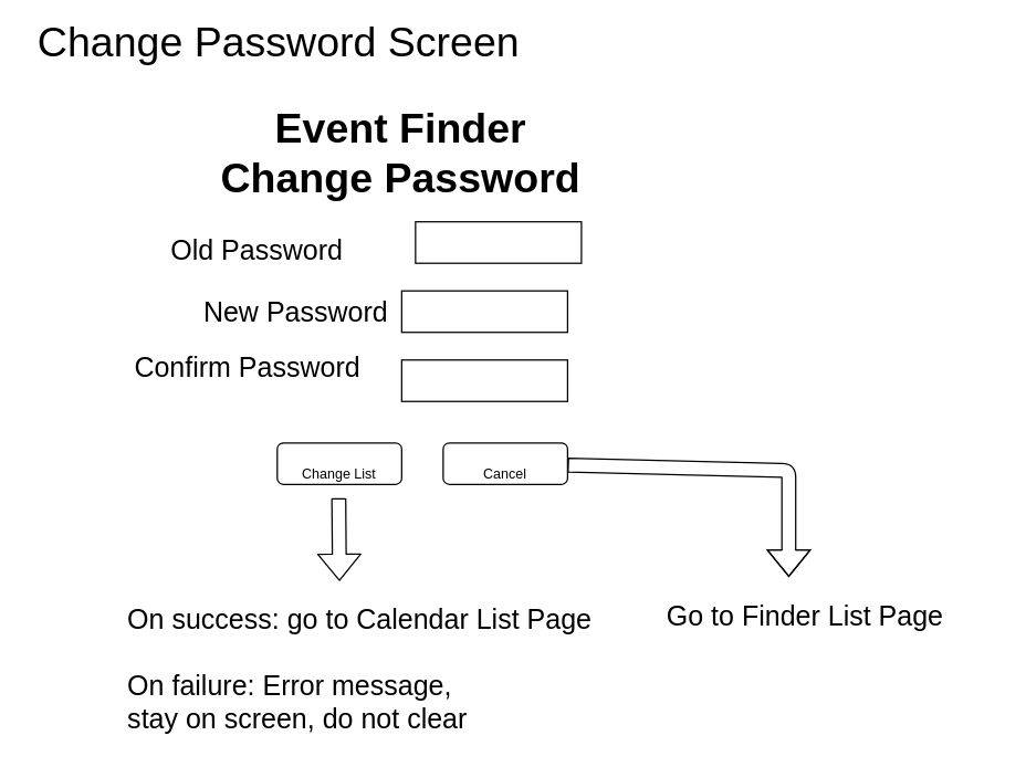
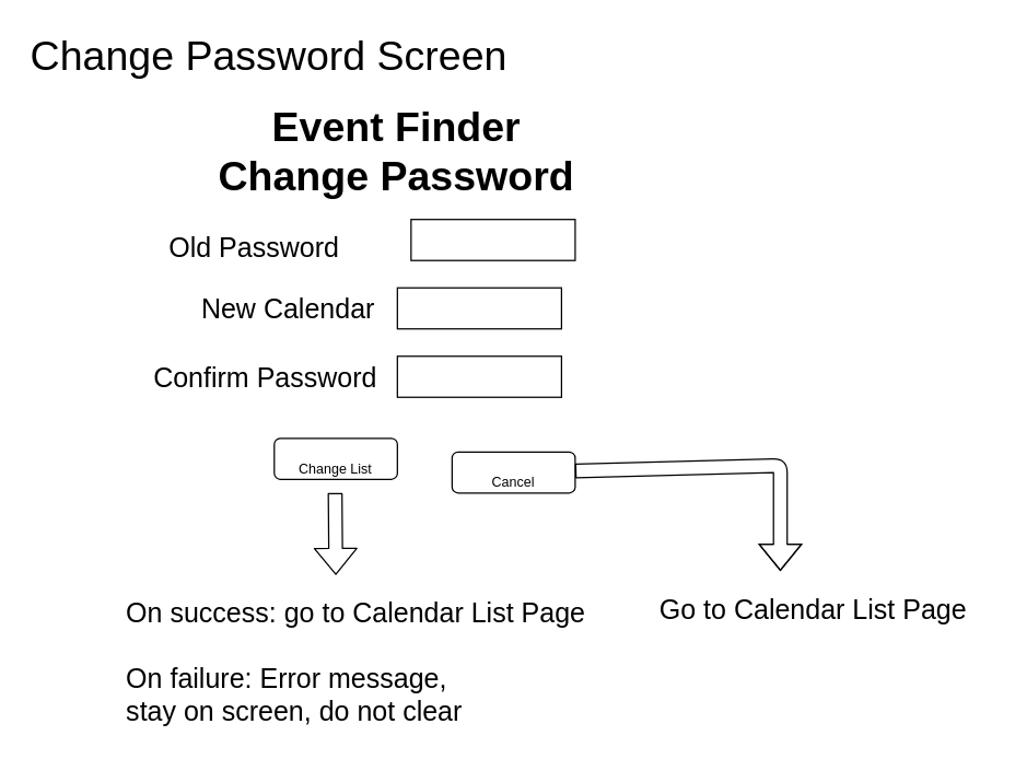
- <mxCell id="15" value="Change Password Screen" style="text;html=1;align=left;verticalAlign=middle;resizable=0;points=[];autosize=1;fontSize=30;" parent="1" vertex="1"><mxGeometry x="25" y="10" width="360" height="40" as="geometry" /></mxCell>
+ <mxCell id="15" value="Change Password Screen" style="text;html=1;align=left;verticalAlign=middle;resizable=0;points=[];autosize=1;fontSize=30;" parent="1" vertex="1"><mxGeometry x="20" y="20" width="360" height="40" as="geometry" /></mxCell>
- <mxCell id="5" value="New Password" style="text;html=1;align=left;verticalAlign=middle;resizable=0;points=[];autosize=1;fontSize=20;" parent="1" vertex="1"><mxGeometry x="145" y="210" width="150" height="30" as="geometry" /></mxCell>
+ <mxCell id="5" value="New Calendar" style="text;html=1;align=left;verticalAlign=middle;resizable=0;points=[];autosize=1;fontSize=20;" parent="1" vertex="1"><mxGeometry x="145" y="210" width="150" height="30" as="geometry" /></mxCell>
- <mxCell id="13" value="Confirm Password" style="text;html=1;align=left;verticalAlign=middle;resizable=0;points=[];autosize=1;fontSize=20;" parent="1" vertex="1"><mxGeometry x="95" y="250" width="180" height="30" as="geometry" /></mxCell>
+ <mxCell id="13" value="Confirm Password" style="text;html=1;align=left;verticalAlign=middle;resizable=0;points=[];autosize=1;fontSize=20;" parent="1" vertex="1"><mxGeometry x="110" y="260" width="180" height="30" as="geometry" /></mxCell>
- <mxCell id="7" value="&lt;font size=&quot;1&quot;&gt;Cancel&lt;/font&gt;" style="rounded=1;whiteSpace=wrap;html=1;strokeColor=#000000;fontSize=30;" parent="1" vertex="1"><mxGeometry x="320" y="320" width="90" height="30" as="geometry" /></mxCell>
+ <mxCell id="7" value="&lt;font size=&quot;1&quot;&gt;Cancel&lt;/font&gt;" style="rounded=1;whiteSpace=wrap;html=1;strokeColor=#000000;fontSize=30;" parent="1" vertex="1"><mxGeometry x="330" y="330" width="90" height="30" as="geometry" /></mxCell>
- <mxCell id="11" value="Go to Finder List Page" style="text;html=1;align=left;verticalAlign=middle;resizable=0;points=[];autosize=1;fontSize=20;" parent="1" vertex="1"><mxGeometry x="480" y="430" width="240" height="30" as="geometry" /></mxCell>
+ <mxCell id="11" value="Go to Calendar List Page" style="text;html=1;align=left;verticalAlign=middle;resizable=0;points=[];autosize=1;fontSize=20;" parent="1" vertex="1"><mxGeometry x="480" y="430" width="240" height="30" as="geometry" /></mxCell>
